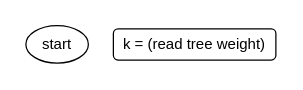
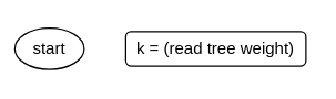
- <mxCell id="2" value="start" style="ellipse;whiteSpace=wrap;html=1;" vertex="1" parent="1"><mxGeometry x="20" y="20" width="50" height="30" as="geometry" /></mxCell>
+ <mxCell id="2" value="start" style="ellipse;whiteSpace=wrap;html=1;" vertex="1" parent="1"><mxGeometry x="10" y="20" width="50" height="30" as="geometry" /></mxCell>
